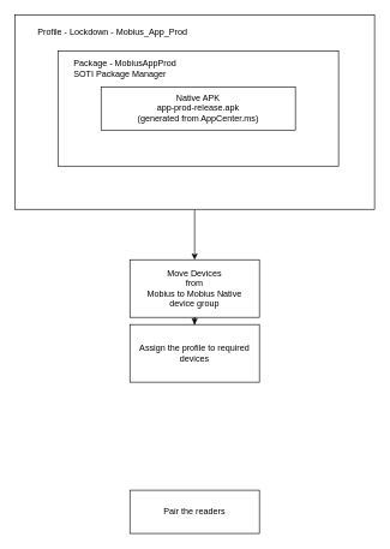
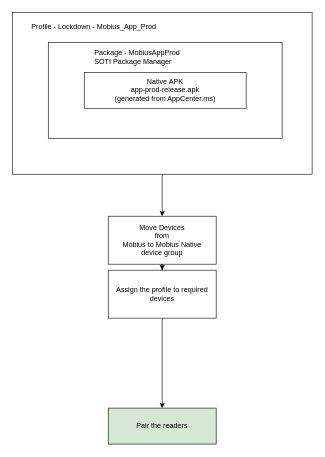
- <mxCell id="6" value="Package - MobiusAppProd&lt;br&gt;SOTI Package Manager" style="text;html=1;strokeColor=none;fillColor=none;align=left;verticalAlign=middle;whiteSpace=wrap;rounded=0;" vertex="1" parent="1"><mxGeometry x="100" y="80" width="190" height="30" as="geometry" /></mxCell>
+ <mxCell id="6" value="Package - MobiusAppProd&lt;br&gt;SOTI Package Manager" style="text;html=1;strokeColor=none;fillColor=none;align=left;verticalAlign=middle;whiteSpace=wrap;rounded=0;" vertex="1" parent="1"><mxGeometry x="155" y="80" width="190" height="30" as="geometry" /></mxCell>
+ <mxCell id="10" value="" style="edgeStyle=orthogonalEdgeStyle;rounded=0;orthogonalLoop=1;jettySize=auto;html=1;" edge="1" parent="1" source="11" target="12"><mxGeometry relative="1" as="geometry" /></mxCell>
- <mxCell id="12" value="Pair the readers" style="whiteSpace=wrap;html=1;rounded=0;" vertex="1" parent="1"><mxGeometry x="180" y="680" width="180" height="60" as="geometry" /></mxCell>
+ <mxCell id="12" value="Pair the readers" style="whiteSpace=wrap;html=1;rounded=0;fillColor=#d5e8d4;" vertex="1" parent="1"><mxGeometry x="180" y="680" width="180" height="60" as="geometry" /></mxCell>
